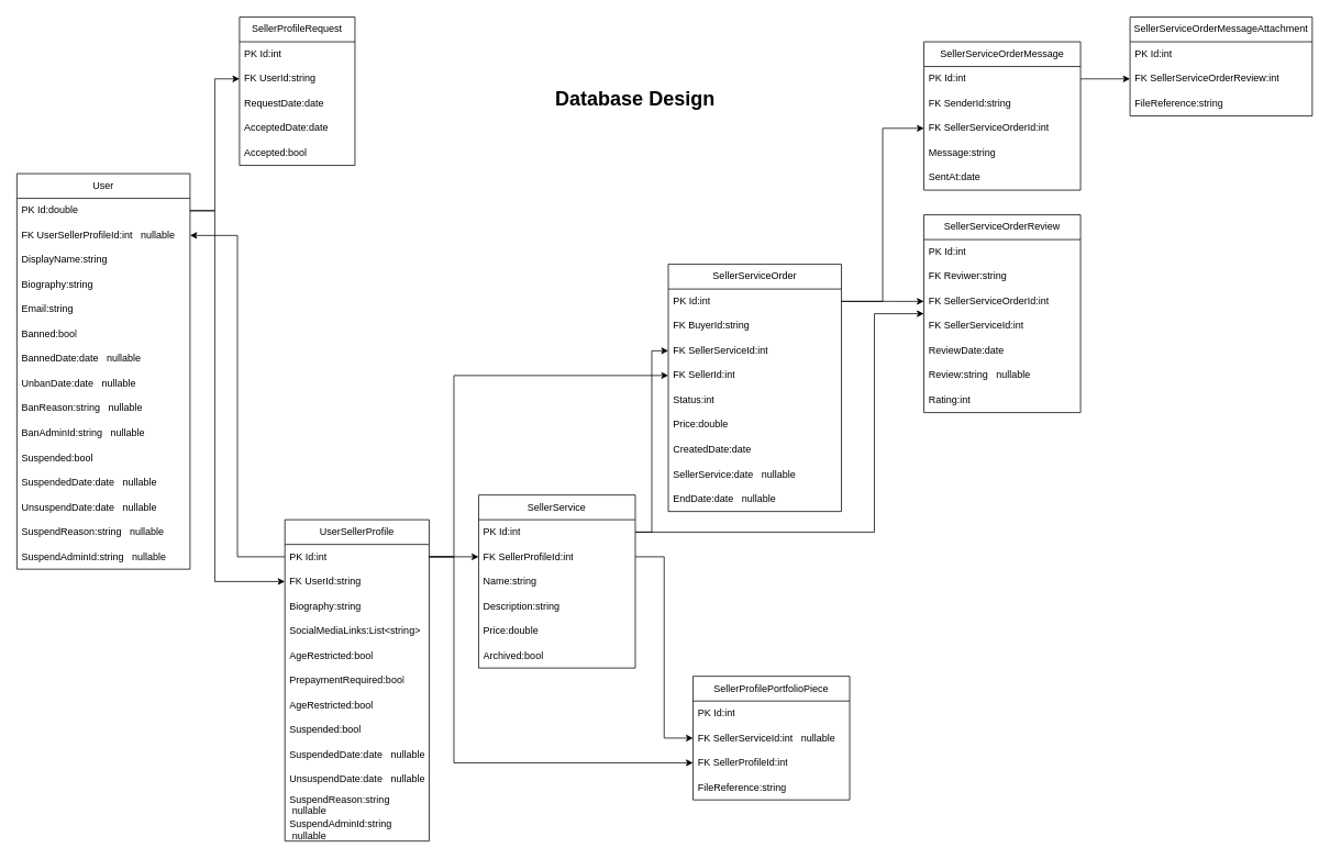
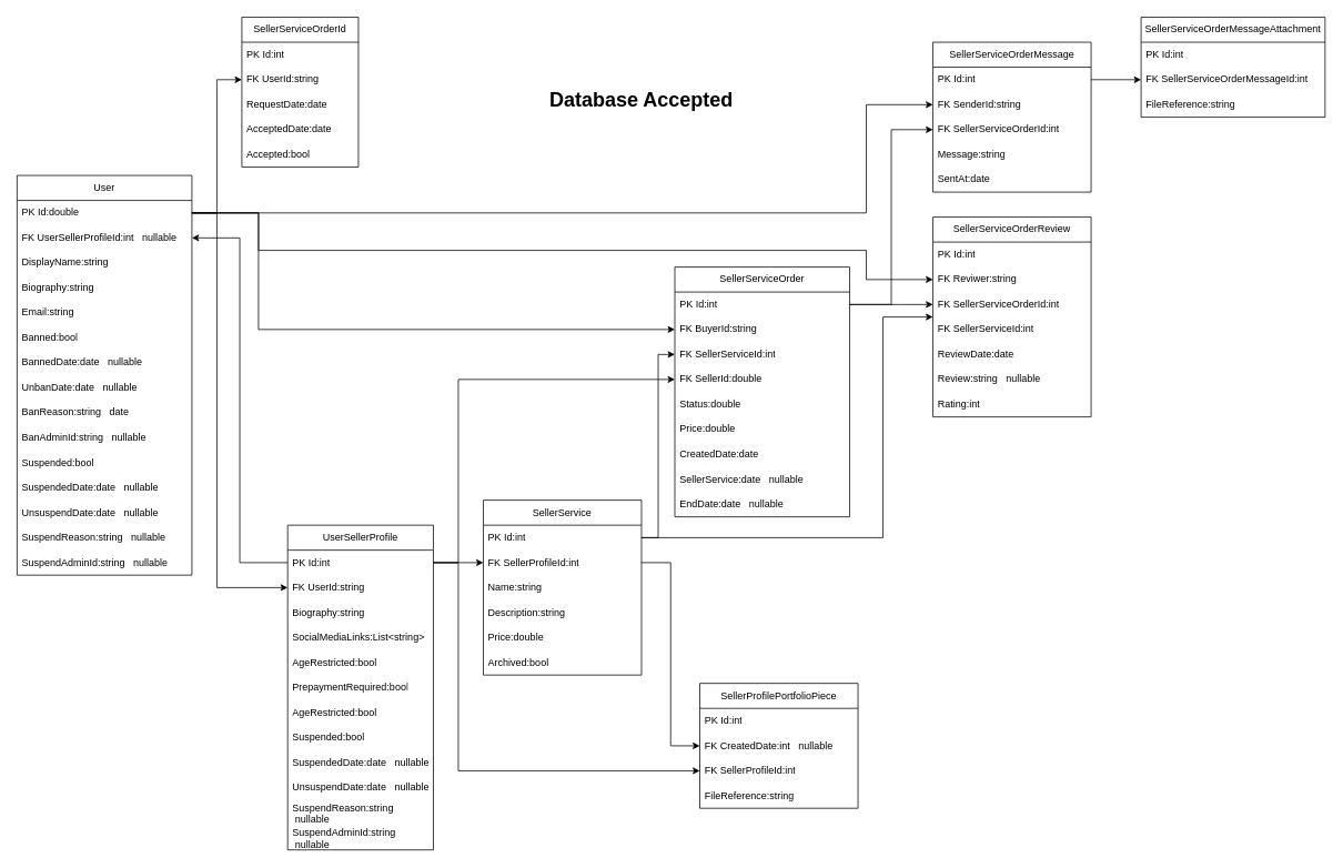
- <mxCell id="8" value="SellerProfileRequest" style="swimlane;fontStyle=0;childLayout=stackLayout;horizontal=1;startSize=30;horizontalStack=0;resizeParent=1;resizeParentMax=0;resizeLast=0;collapsible=1;marginBottom=0;whiteSpace=wrap;html=1;" parent="1" vertex="1"><mxGeometry x="290" y="20" width="140" height="180" as="geometry" /></mxCell>
+ <mxCell id="8" value="SellerServiceOrderId" style="swimlane;fontStyle=0;childLayout=stackLayout;horizontal=1;startSize=30;horizontalStack=0;resizeParent=1;resizeParentMax=0;resizeLast=0;collapsible=1;marginBottom=0;whiteSpace=wrap;html=1;" parent="1" vertex="1"><mxGeometry x="290" y="20" width="140" height="180" as="geometry" /></mxCell>
- <mxCell id="32" value="FK SellerServiceOrderReview:int" style="text;strokeColor=none;fillColor=none;align=left;verticalAlign=middle;spacingLeft=4;spacingRight=4;overflow=hidden;points=[[0,0.5],[1,0.5]];portConstraint=eastwest;rotatable=0;whiteSpace=wrap;html=1;" parent="30" vertex="1"><mxGeometry y="60" width="221" height="30" as="geometry" /></mxCell>
+ <mxCell id="32" value="FK SellerServiceOrderMessageId:int" style="text;strokeColor=none;fillColor=none;align=left;verticalAlign=middle;spacingLeft=4;spacingRight=4;overflow=hidden;points=[[0,0.5],[1,0.5]];portConstraint=eastwest;rotatable=0;whiteSpace=wrap;html=1;" parent="30" vertex="1"><mxGeometry y="60" width="221" height="30" as="geometry" /></mxCell>
- <mxCell id="2" value="&lt;h1&gt;Database Design&lt;/h1&gt;" style="text;html=1;strokeColor=none;fillColor=none;spacing=5;spacingTop=-20;whiteSpace=wrap;overflow=hidden;rounded=0;align=center;" parent="1" vertex="1"><mxGeometry x="345" y="100" width="850" height="40" as="geometry" /></mxCell>
+ <mxCell id="2" value="&lt;h1&gt;Database Accepted&lt;/h1&gt;" style="text;html=1;strokeColor=none;fillColor=none;spacing=5;spacingTop=-20;whiteSpace=wrap;overflow=hidden;rounded=0;align=center;" parent="1" vertex="1"><mxGeometry x="345" y="100" width="850" height="40" as="geometry" /></mxCell>
+ <mxCell id="87" style="edgeStyle=orthogonalEdgeStyle;rounded=0;orthogonalLoop=1;jettySize=auto;html=1;exitX=1;exitY=0.5;exitDx=0;exitDy=0;entryX=0;entryY=0.5;entryDx=0;entryDy=0;" edge="1" parent="1" source="43" target="26"><mxGeometry relative="1" as="geometry"><Array as="points"><mxPoint x="1040" y="255" /><mxPoint x="1040" y="125" /></Array></mxGeometry></mxCell>
+ <mxCell id="86" style="edgeStyle=orthogonalEdgeStyle;rounded=0;orthogonalLoop=1;jettySize=auto;html=1;exitX=1;exitY=0.5;exitDx=0;exitDy=0;entryX=0;entryY=0.5;entryDx=0;entryDy=0;" edge="1" parent="1" source="43" target="36"><mxGeometry relative="1" as="geometry"><Array as="points"><mxPoint x="310" y="255" /><mxPoint x="310" y="300" /><mxPoint x="1040" y="300" /><mxPoint x="1040" y="335" /></Array></mxGeometry></mxCell>
+ <mxCell id="83" style="edgeStyle=orthogonalEdgeStyle;rounded=0;orthogonalLoop=1;jettySize=auto;html=1;exitX=1;exitY=0.5;exitDx=0;exitDy=0;entryX=0;entryY=0.5;entryDx=0;entryDy=0;" edge="1" parent="1" source="43" target="16"><mxGeometry relative="1" as="geometry"><mxPoint x="370" y="330" as="targetPoint" /><Array as="points"><mxPoint x="310" y="255" /><mxPoint x="310" y="395" /></Array></mxGeometry></mxCell>
- <mxCell id="18" value="FK SellerId:int" style="text;strokeColor=none;fillColor=none;align=left;verticalAlign=middle;spacingLeft=4;spacingRight=4;overflow=hidden;points=[[0,0.5],[1,0.5]];portConstraint=eastwest;rotatable=0;whiteSpace=wrap;html=1;" parent="14" vertex="1"><mxGeometry y="120" width="210" height="30" as="geometry" /></mxCell>
+ <mxCell id="18" value="FK SellerId:double" style="text;strokeColor=none;fillColor=none;align=left;verticalAlign=middle;spacingLeft=4;spacingRight=4;overflow=hidden;points=[[0,0.5],[1,0.5]];portConstraint=eastwest;rotatable=0;whiteSpace=wrap;html=1;" parent="14" vertex="1"><mxGeometry y="120" width="210" height="30" as="geometry" /></mxCell>
- <mxCell id="19" value="Status:int" style="text;strokeColor=none;fillColor=none;align=left;verticalAlign=middle;spacingLeft=4;spacingRight=4;overflow=hidden;points=[[0,0.5],[1,0.5]];portConstraint=eastwest;rotatable=0;whiteSpace=wrap;html=1;" parent="14" vertex="1"><mxGeometry y="150" width="210" height="30" as="geometry" /></mxCell>
+ <mxCell id="19" value="Status:double" style="text;strokeColor=none;fillColor=none;align=left;verticalAlign=middle;spacingLeft=4;spacingRight=4;overflow=hidden;points=[[0,0.5],[1,0.5]];portConstraint=eastwest;rotatable=0;whiteSpace=wrap;html=1;" parent="14" vertex="1"><mxGeometry y="150" width="210" height="30" as="geometry" /></mxCell>
- <mxCell id="51" value="BanReason:string&amp;nbsp; &amp;nbsp;nullable" style="text;strokeColor=none;fillColor=none;align=left;verticalAlign=middle;spacingLeft=4;spacingRight=4;overflow=hidden;points=[[0,0.5],[1,0.5]];portConstraint=eastwest;rotatable=0;whiteSpace=wrap;html=1;" parent="42" vertex="1"><mxGeometry y="270" width="210" height="30" as="geometry" /></mxCell>
+ <mxCell id="51" value="BanReason:string&amp;nbsp; &amp;nbsp;date" style="text;strokeColor=none;fillColor=none;align=left;verticalAlign=middle;spacingLeft=4;spacingRight=4;overflow=hidden;points=[[0,0.5],[1,0.5]];portConstraint=eastwest;rotatable=0;whiteSpace=wrap;html=1;" parent="42" vertex="1"><mxGeometry y="270" width="210" height="30" as="geometry" /></mxCell>
- <mxCell id="5" value="FK SellerServiceId:int&amp;nbsp; &amp;nbsp;nullable" style="text;strokeColor=none;fillColor=none;align=left;verticalAlign=middle;spacingLeft=4;spacingRight=4;overflow=hidden;points=[[0,0.5],[1,0.5]];portConstraint=eastwest;rotatable=0;whiteSpace=wrap;html=1;" parent="3" vertex="1"><mxGeometry y="60" width="190" height="30" as="geometry" /></mxCell>
+ <mxCell id="5" value="FK CreatedDate:int&amp;nbsp; &amp;nbsp;nullable" style="text;strokeColor=none;fillColor=none;align=left;verticalAlign=middle;spacingLeft=4;spacingRight=4;overflow=hidden;points=[[0,0.5],[1,0.5]];portConstraint=eastwest;rotatable=0;whiteSpace=wrap;html=1;" parent="3" vertex="1"><mxGeometry y="60" width="190" height="30" as="geometry" /></mxCell>
